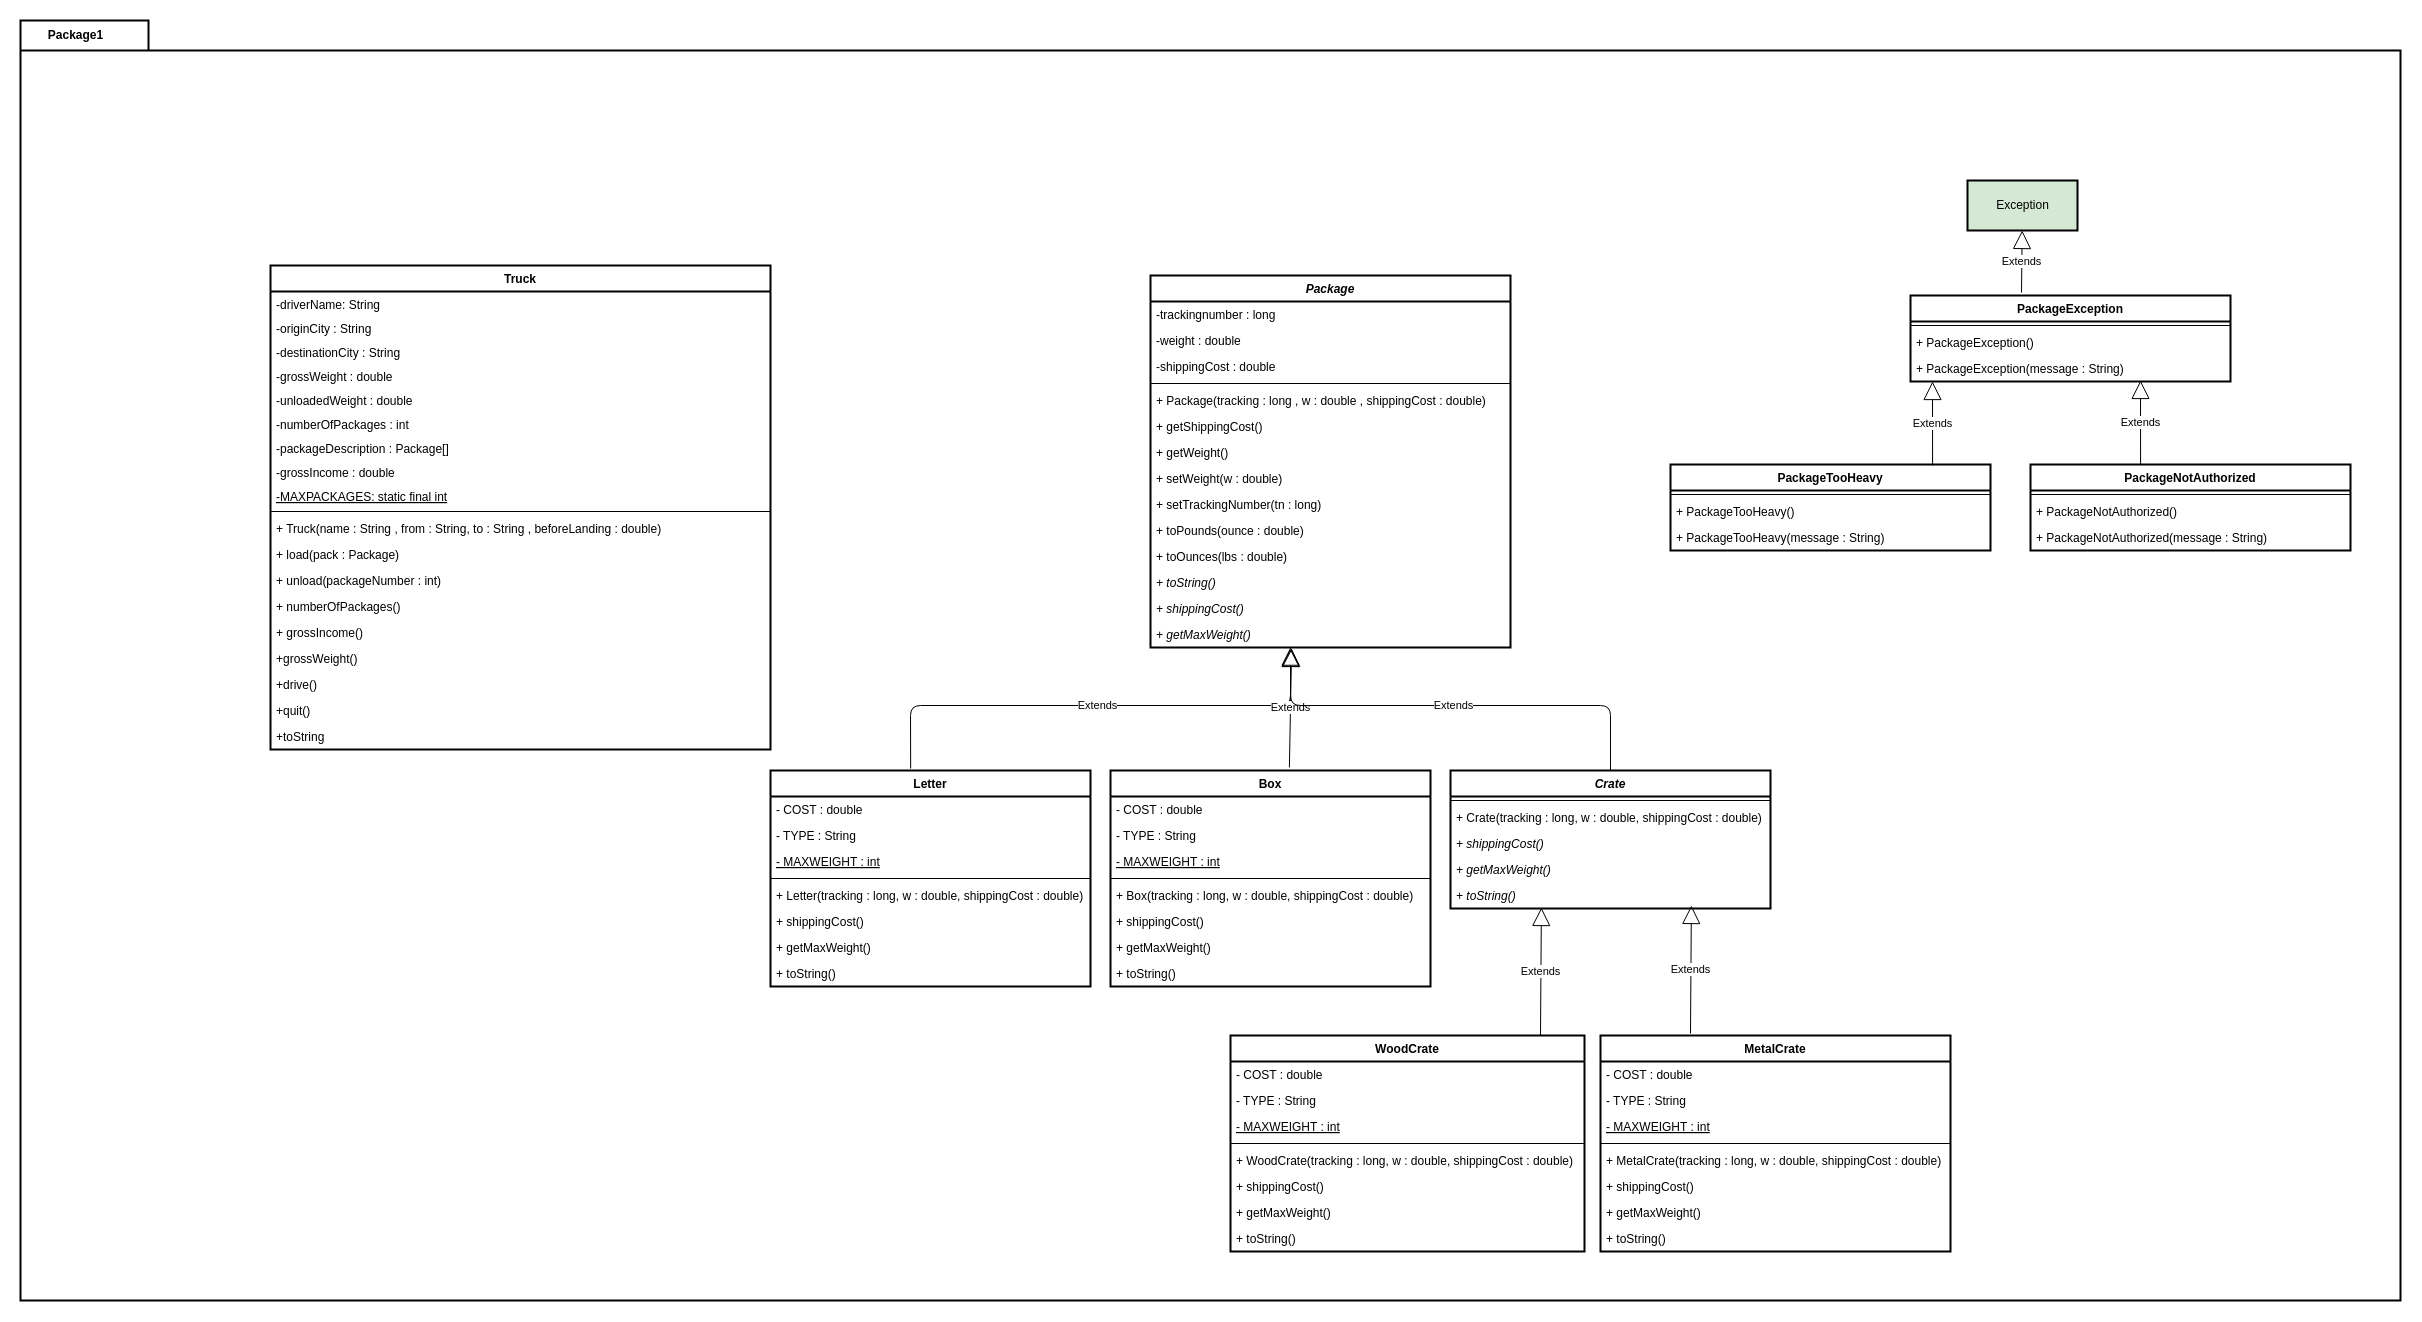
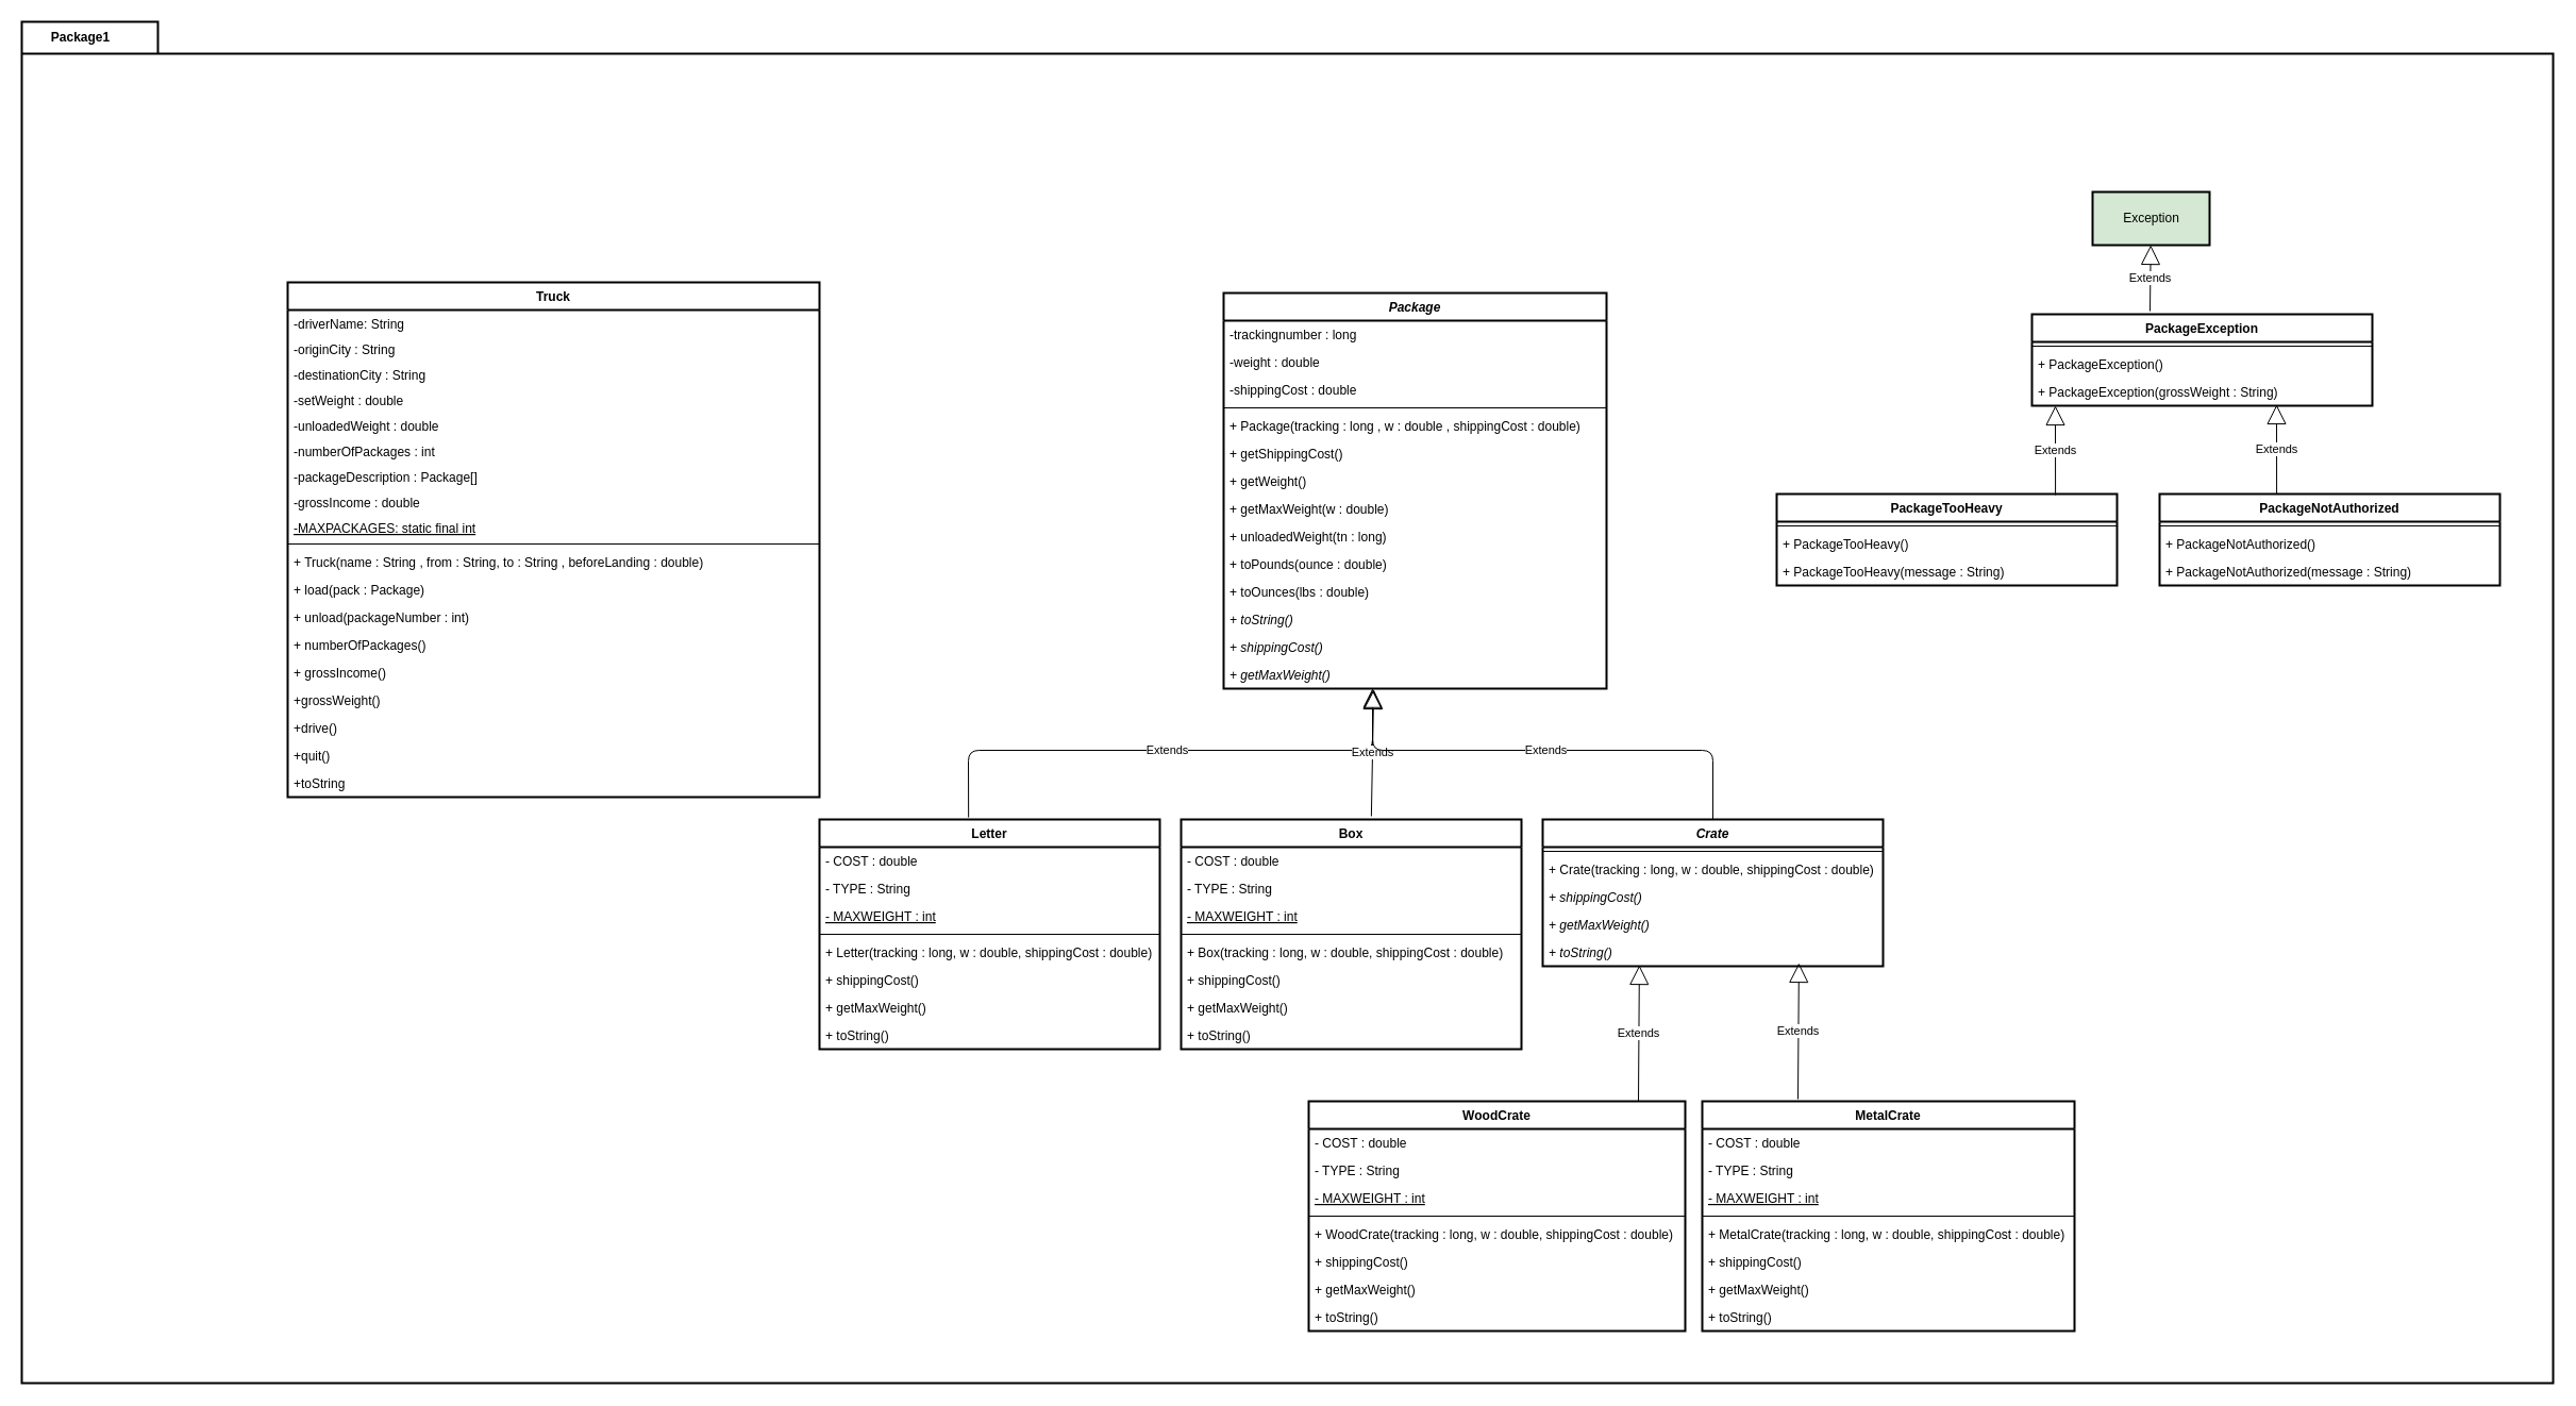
- <mxCell id="88" value="+ PackageException(message : String)" style="text;strokeColor=none;fillColor=none;align=left;verticalAlign=top;spacingLeft=4;spacingRight=4;overflow=hidden;rotatable=0;points=[[0,0.5],[1,0.5]];portConstraint=eastwest;" parent="85" vertex="1"><mxGeometry y="60" width="320" height="26" as="geometry" /></mxCell>
+ <mxCell id="88" value="+ PackageException(grossWeight : String)" style="text;strokeColor=none;fillColor=none;align=left;verticalAlign=top;spacingLeft=4;spacingRight=4;overflow=hidden;rotatable=0;points=[[0,0.5],[1,0.5]];portConstraint=eastwest;" parent="85" vertex="1"><mxGeometry y="60" width="320" height="26" as="geometry" /></mxCell>
- <mxCell id="7" value="-grossWeight : double" style="text;strokeColor=none;fillColor=none;align=left;verticalAlign=top;spacingLeft=4;spacingRight=4;overflow=hidden;rotatable=0;points=[[0,0.5],[1,0.5]];portConstraint=eastwest;" parent="3" vertex="1"><mxGeometry y="98" width="500" height="24" as="geometry" /></mxCell>
+ <mxCell id="7" value="-setWeight : double" style="text;strokeColor=none;fillColor=none;align=left;verticalAlign=top;spacingLeft=4;spacingRight=4;overflow=hidden;rotatable=0;points=[[0,0.5],[1,0.5]];portConstraint=eastwest;" parent="3" vertex="1"><mxGeometry y="98" width="500" height="24" as="geometry" /></mxCell>
- <mxCell id="31" value="+ setWeight(w : double)" style="text;strokeColor=none;fillColor=none;align=left;verticalAlign=top;spacingLeft=4;spacingRight=4;overflow=hidden;rotatable=0;points=[[0,0.5],[1,0.5]];portConstraint=eastwest;" parent="23" vertex="1"><mxGeometry y="190" width="360" height="26" as="geometry" /></mxCell>
+ <mxCell id="31" value="+ getMaxWeight(w : double)" style="text;strokeColor=none;fillColor=none;align=left;verticalAlign=top;spacingLeft=4;spacingRight=4;overflow=hidden;rotatable=0;points=[[0,0.5],[1,0.5]];portConstraint=eastwest;" parent="23" vertex="1"><mxGeometry y="190" width="360" height="26" as="geometry" /></mxCell>
- <mxCell id="32" value="+ setTrackingNumber(tn : long)" style="text;strokeColor=none;fillColor=none;align=left;verticalAlign=top;spacingLeft=4;spacingRight=4;overflow=hidden;rotatable=0;points=[[0,0.5],[1,0.5]];portConstraint=eastwest;" parent="23" vertex="1"><mxGeometry y="216" width="360" height="26" as="geometry" /></mxCell>
+ <mxCell id="32" value="+ unloadedWeight(tn : long)" style="text;strokeColor=none;fillColor=none;align=left;verticalAlign=top;spacingLeft=4;spacingRight=4;overflow=hidden;rotatable=0;points=[[0,0.5],[1,0.5]];portConstraint=eastwest;" parent="23" vertex="1"><mxGeometry y="216" width="360" height="26" as="geometry" /></mxCell>
